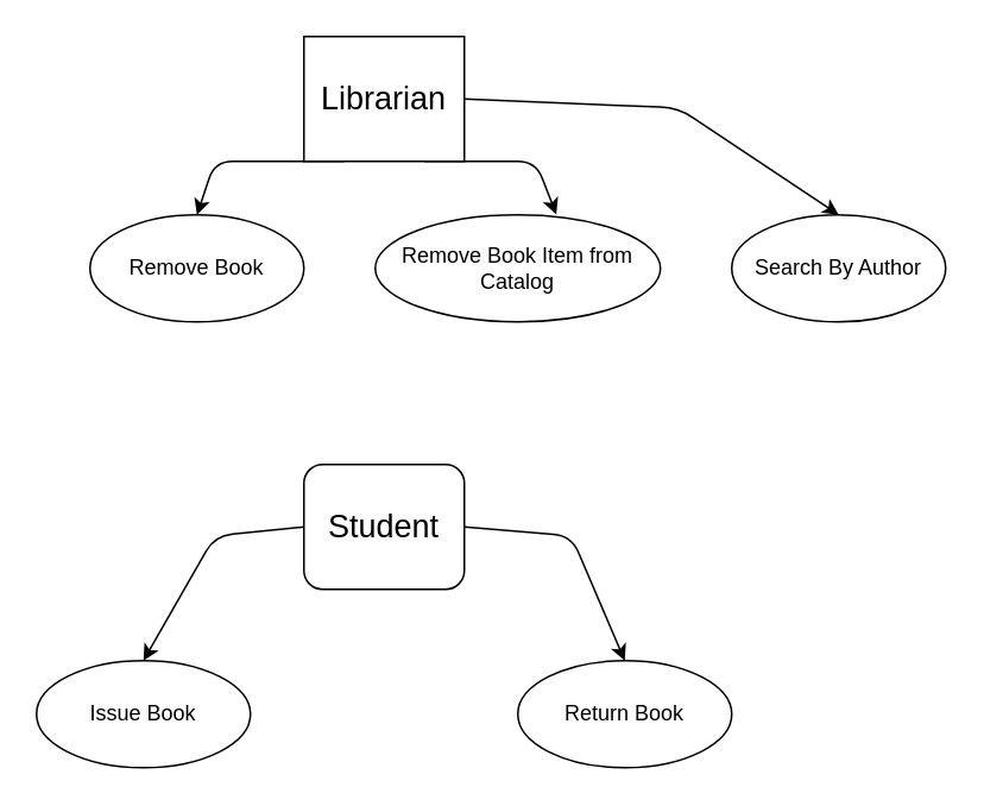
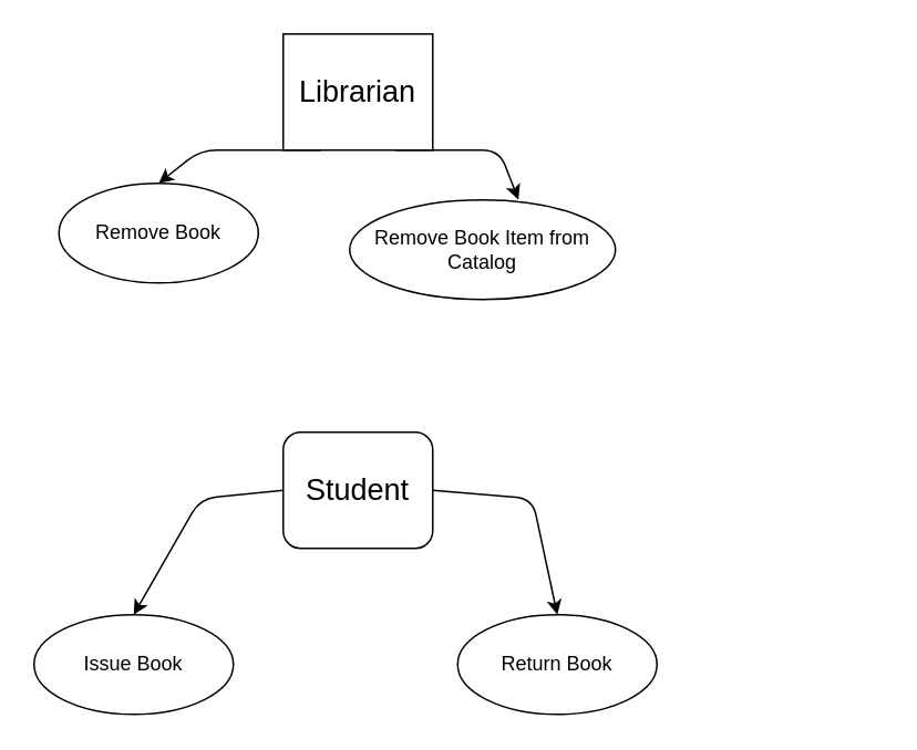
- <mxCell id="11" value="" style="endArrow=classic;html=1;strokeColor=#000000;exitX=1;exitY=0.5;exitDx=0;exitDy=0;entryX=0.5;entryY=0;entryDx=0;entryDy=0;" edge="1" parent="1" source="2" target="4"><mxGeometry width="50" height="50" relative="1" as="geometry"><mxPoint x="220" y="280" as="sourcePoint" /><mxPoint x="270" y="230" as="targetPoint" /><Array as="points"><mxPoint x="380" y="60" /></Array></mxGeometry></mxCell>
- <mxCell id="6" value="Remove Book" style="ellipse;whiteSpace=wrap;html=1;" vertex="1" parent="1"><mxGeometry x="50" y="120" width="120" height="60" as="geometry" /></mxCell>
+ <mxCell id="6" value="Remove Book" style="ellipse;whiteSpace=wrap;html=1;" vertex="1" parent="1"><mxGeometry x="35" y="110" width="120" height="60" as="geometry" /></mxCell>
- <mxCell id="4" value="Search By Author" style="ellipse;whiteSpace=wrap;html=1;" vertex="1" parent="1"><mxGeometry x="410" y="120" width="120" height="60" as="geometry" /></mxCell>
- <mxCell id="7" value="Return Book" style="ellipse;whiteSpace=wrap;html=1;" vertex="1" parent="1"><mxGeometry x="290" y="370" width="120" height="60" as="geometry" /></mxCell>
+ <mxCell id="7" value="Return Book" style="ellipse;whiteSpace=wrap;html=1;" vertex="1" parent="1"><mxGeometry x="275" y="370" width="120" height="60" as="geometry" /></mxCell>
